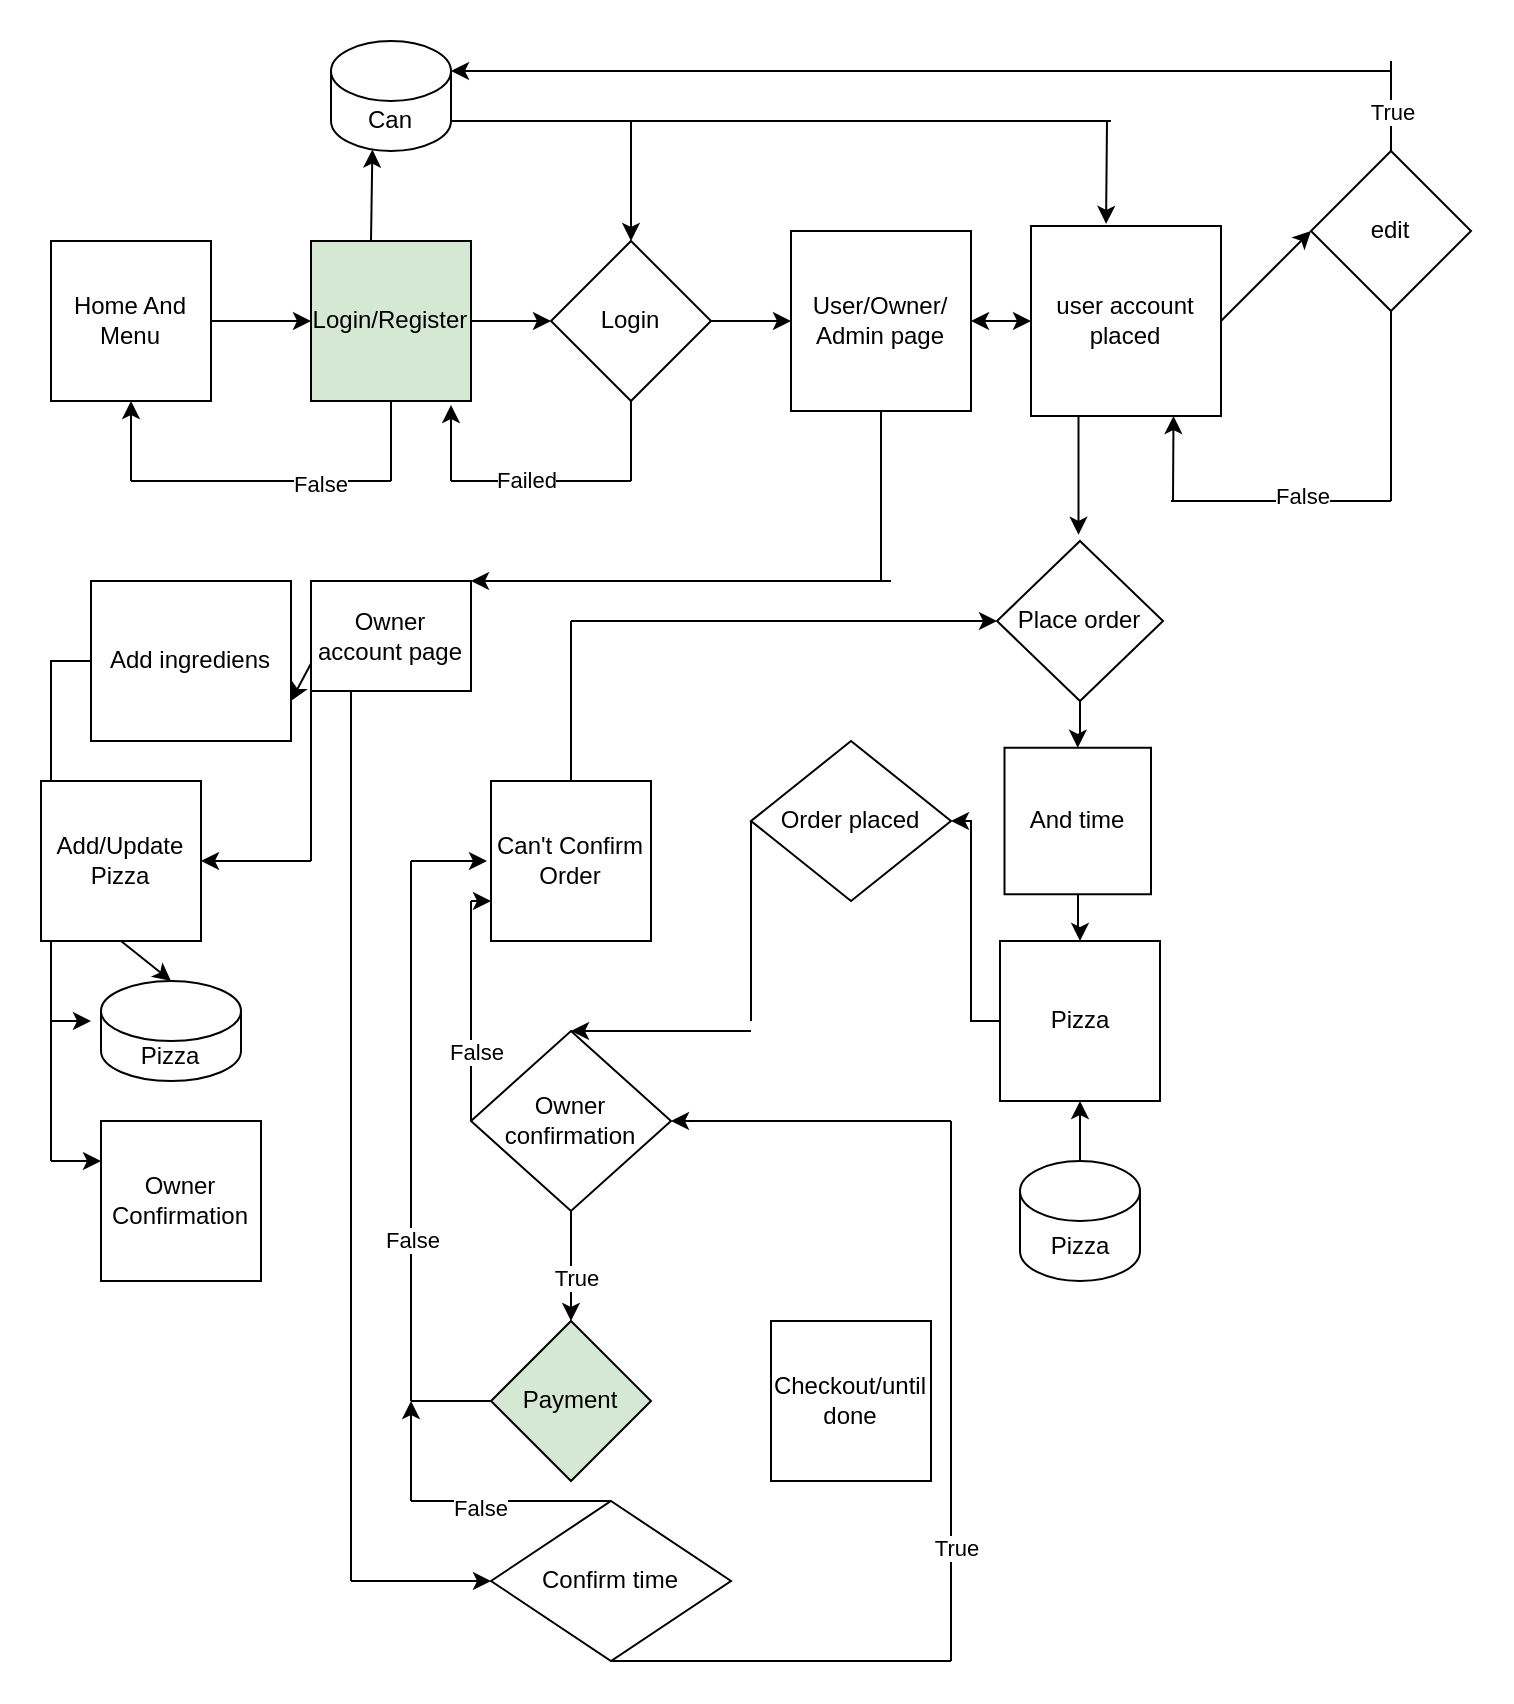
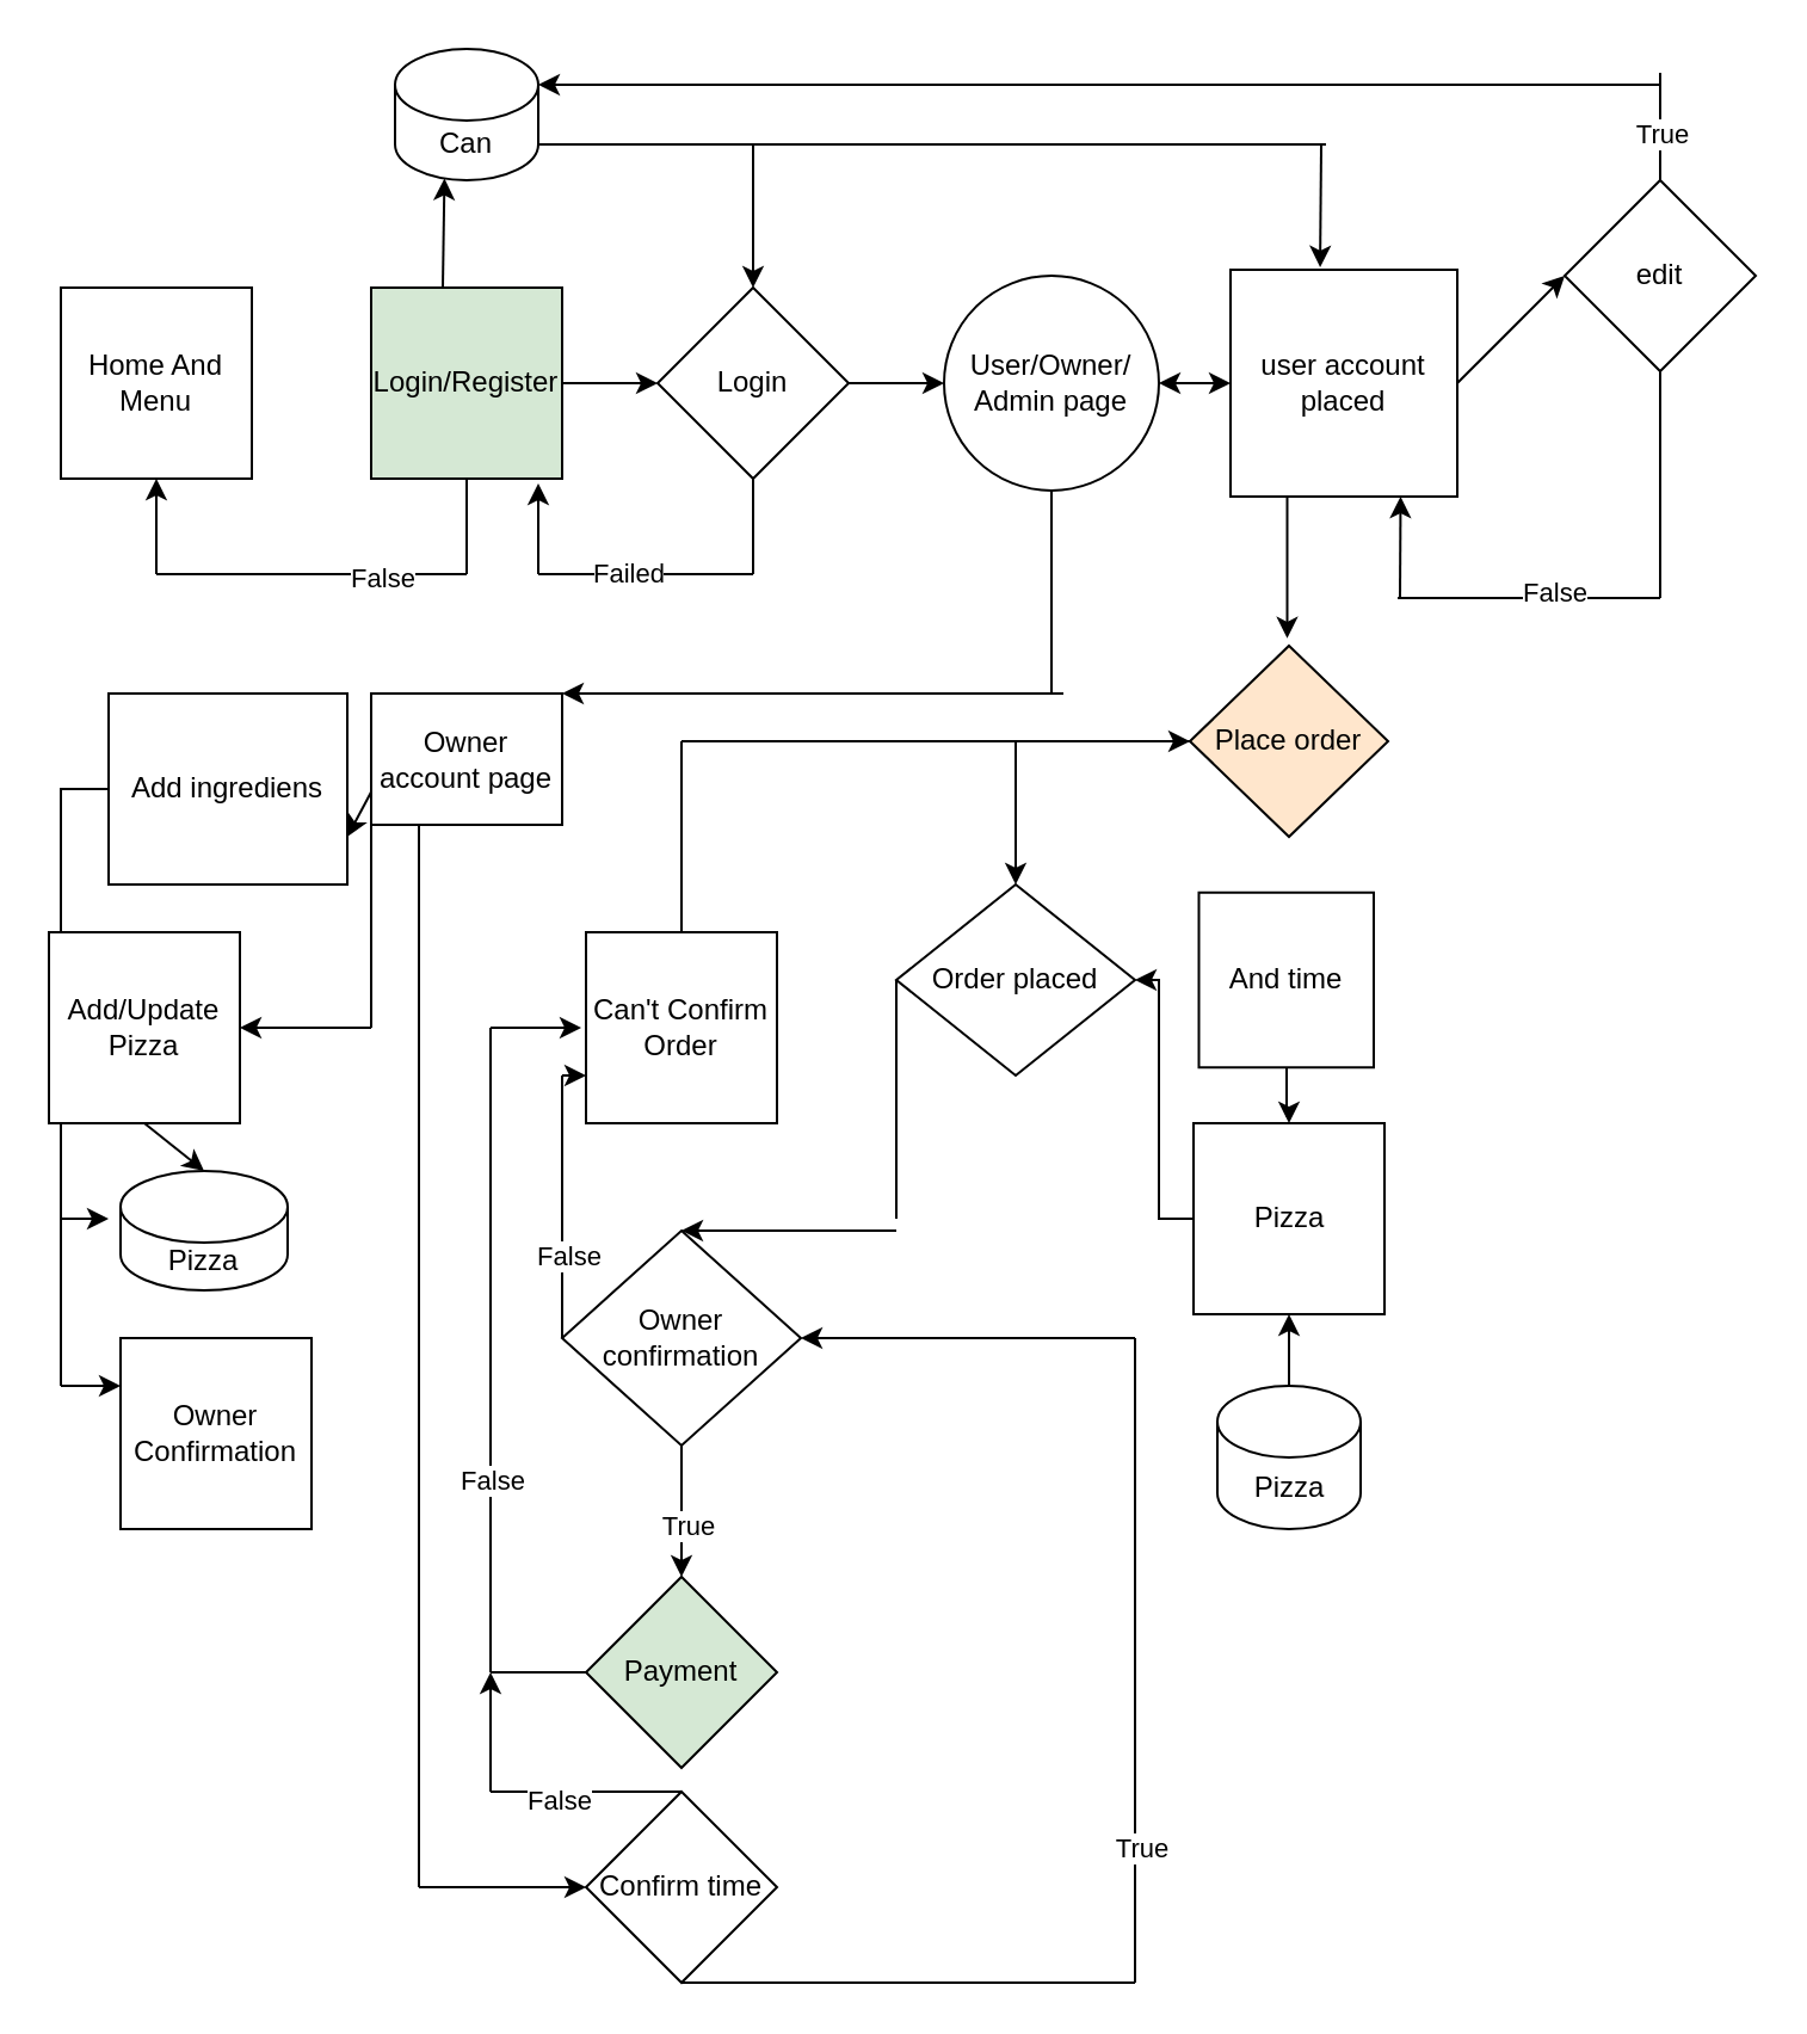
- <mxCell id="3" value="" style="endArrow=classic;html=1;exitX=1;exitY=0.5;exitDx=0;exitDy=0;entryX=0;entryY=0.5;entryDx=0;entryDy=0;" edge="1" parent="1" source="2" target="4"><mxGeometry width="50" height="50" relative="1" as="geometry"><mxPoint x="215" y="260" as="sourcePoint" /><mxPoint x="145" y="160" as="targetPoint" /></mxGeometry></mxCell>
- <mxCell id="15" value="User/Owner/&lt;br&gt;Admin page" style="whiteSpace=wrap;html=1;aspect=fixed;" vertex="1" parent="1"><mxGeometry x="395" y="115" width="90" height="90" as="geometry" /></mxCell>
+ <mxCell id="15" value="User/Owner/&lt;br&gt;Admin page" style="ellipse;whiteSpace=wrap;html=1;aspect=fixed;" vertex="1" parent="1"><mxGeometry x="395" y="115" width="90" height="90" as="geometry" /></mxCell>
- <mxCell id="35" value="Place order" style="rhombus;whiteSpace=wrap;html=1;" vertex="1" parent="1"><mxGeometry x="498" y="270" width="83" height="80" as="geometry" /></mxCell>
+ <mxCell id="35" value="Place order" style="rhombus;whiteSpace=wrap;html=1;fillColor=#ffe6cc;" vertex="1" parent="1"><mxGeometry x="498" y="270" width="83" height="80" as="geometry" /></mxCell>
- <mxCell id="34" style="edgeStyle=orthogonalEdgeStyle;rounded=0;orthogonalLoop=1;jettySize=auto;html=1;entryX=0.5;entryY=0;entryDx=0;entryDy=0;startArrow=none;startFill=0;endArrow=classic;endFill=1;" edge="1" parent="1" source="35" target="71"><mxGeometry relative="1" as="geometry" /></mxCell>
+ <mxCell id="34" style="edgeStyle=orthogonalEdgeStyle;rounded=0;orthogonalLoop=1;jettySize=auto;html=1;startArrow=none;startFill=0;endArrow=classic;endFill=1;" edge="1" parent="1" source="35" target="41"><mxGeometry relative="1" as="geometry" /></mxCell>
- <mxCell id="58" value="Checkout/until done" style="whiteSpace=wrap;html=1;aspect=fixed;" vertex="1" parent="1"><mxGeometry x="385" y="660" width="80" height="80" as="geometry" /></mxCell>
- <mxCell id="67" value="Confirm time" style="rhombus;whiteSpace=wrap;html=1;" vertex="1" parent="1"><mxGeometry x="245" y="750" width="120" height="80" as="geometry" /></mxCell>
+ <mxCell id="67" value="Confirm time" style="rhombus;whiteSpace=wrap;html=1;" vertex="1" parent="1"><mxGeometry x="245" y="750" width="80" height="80" as="geometry" /></mxCell>
